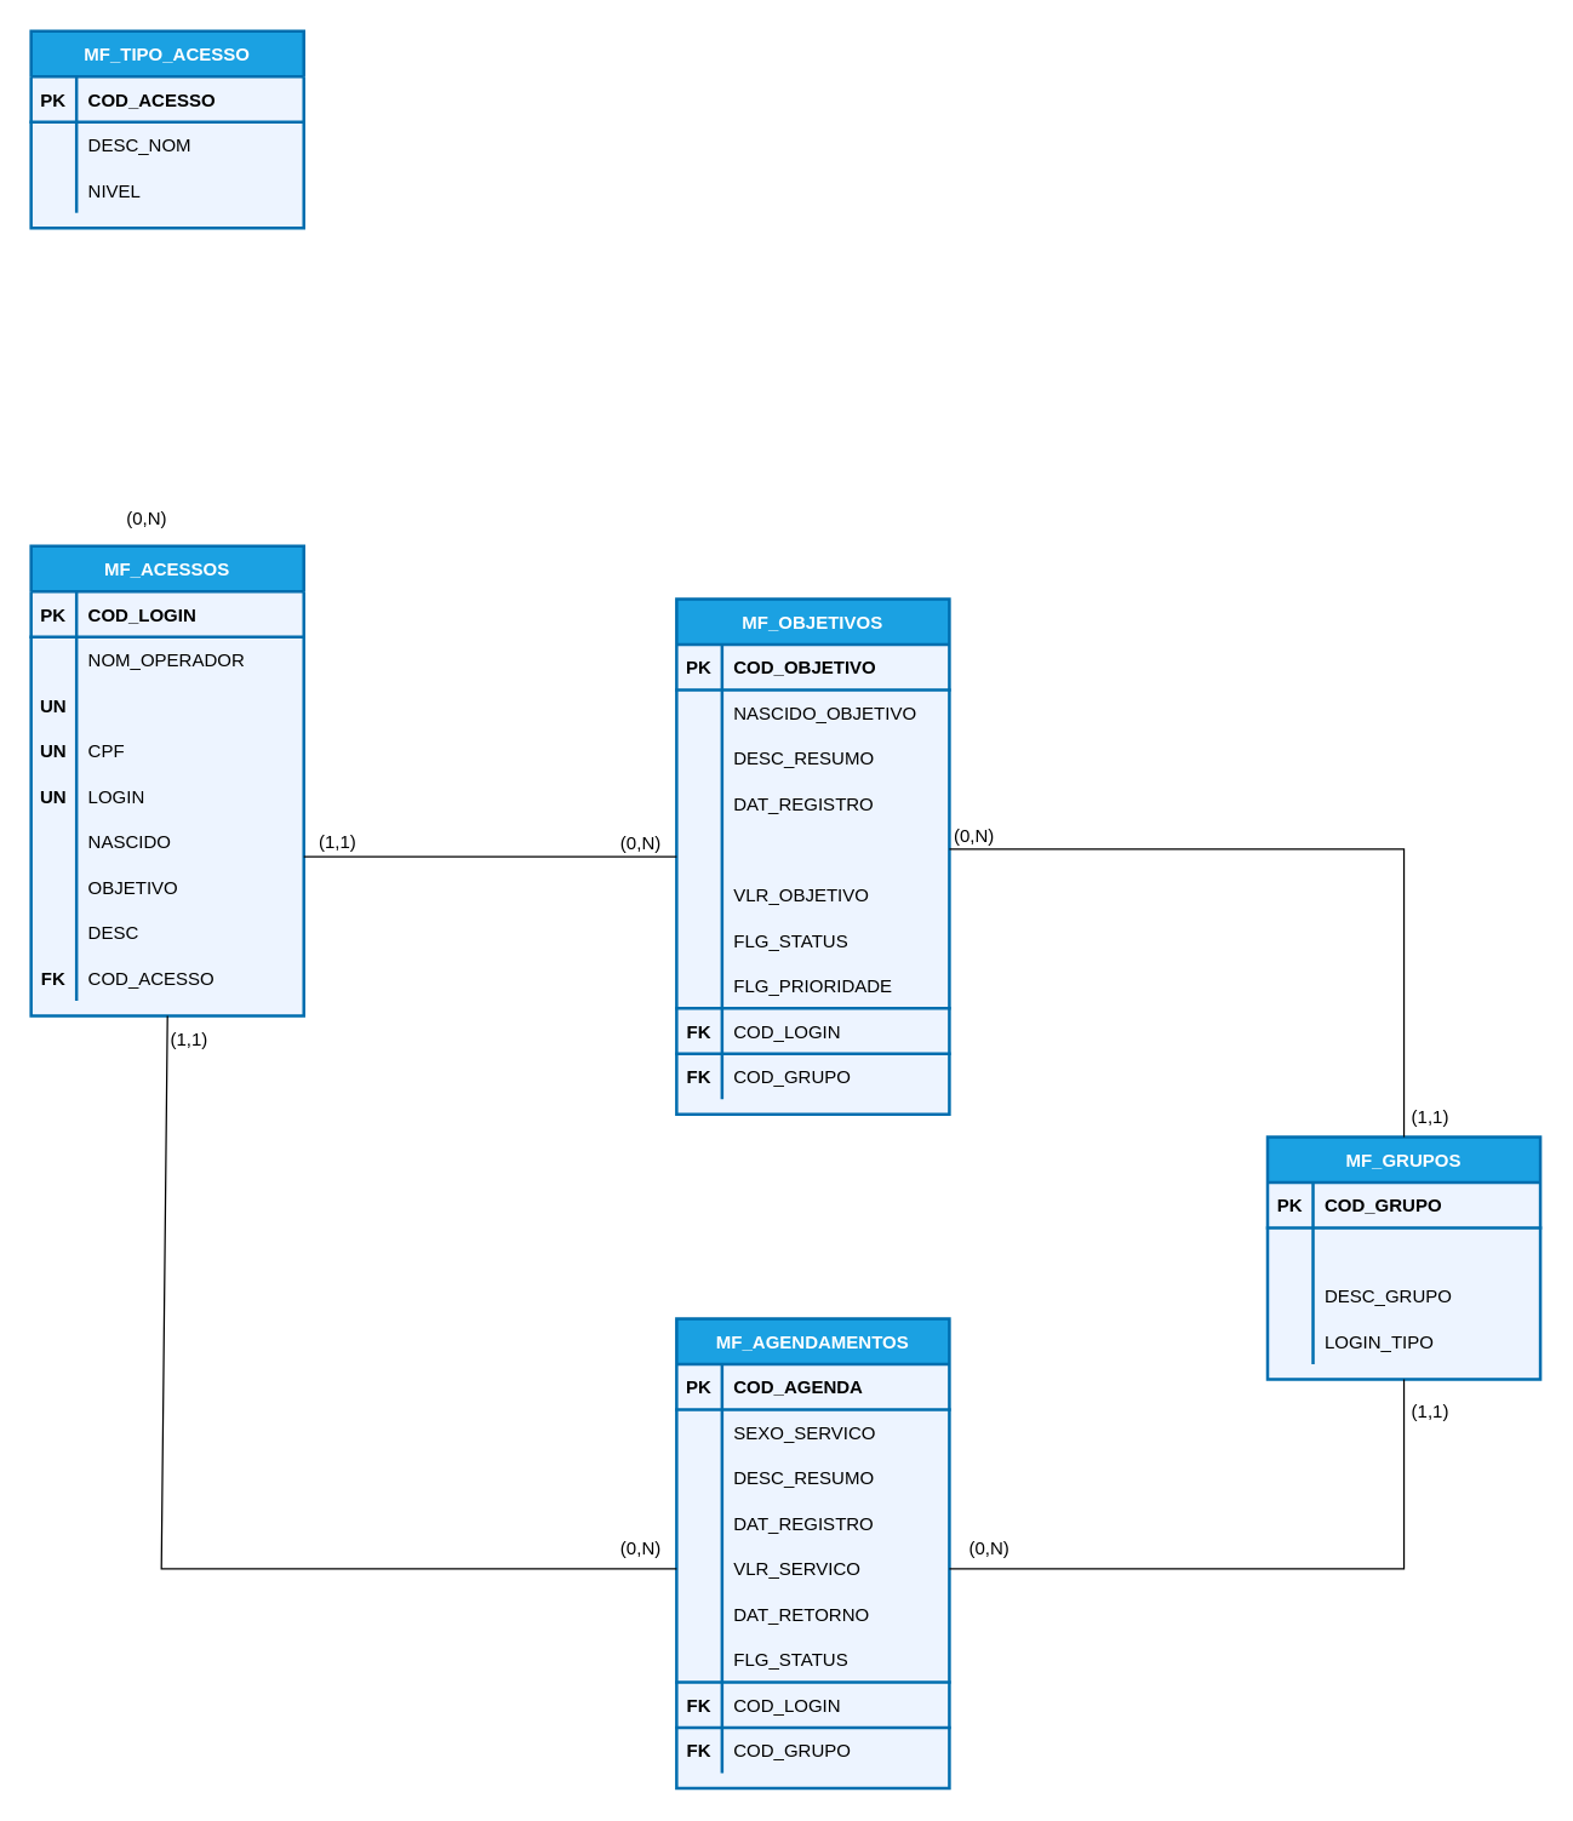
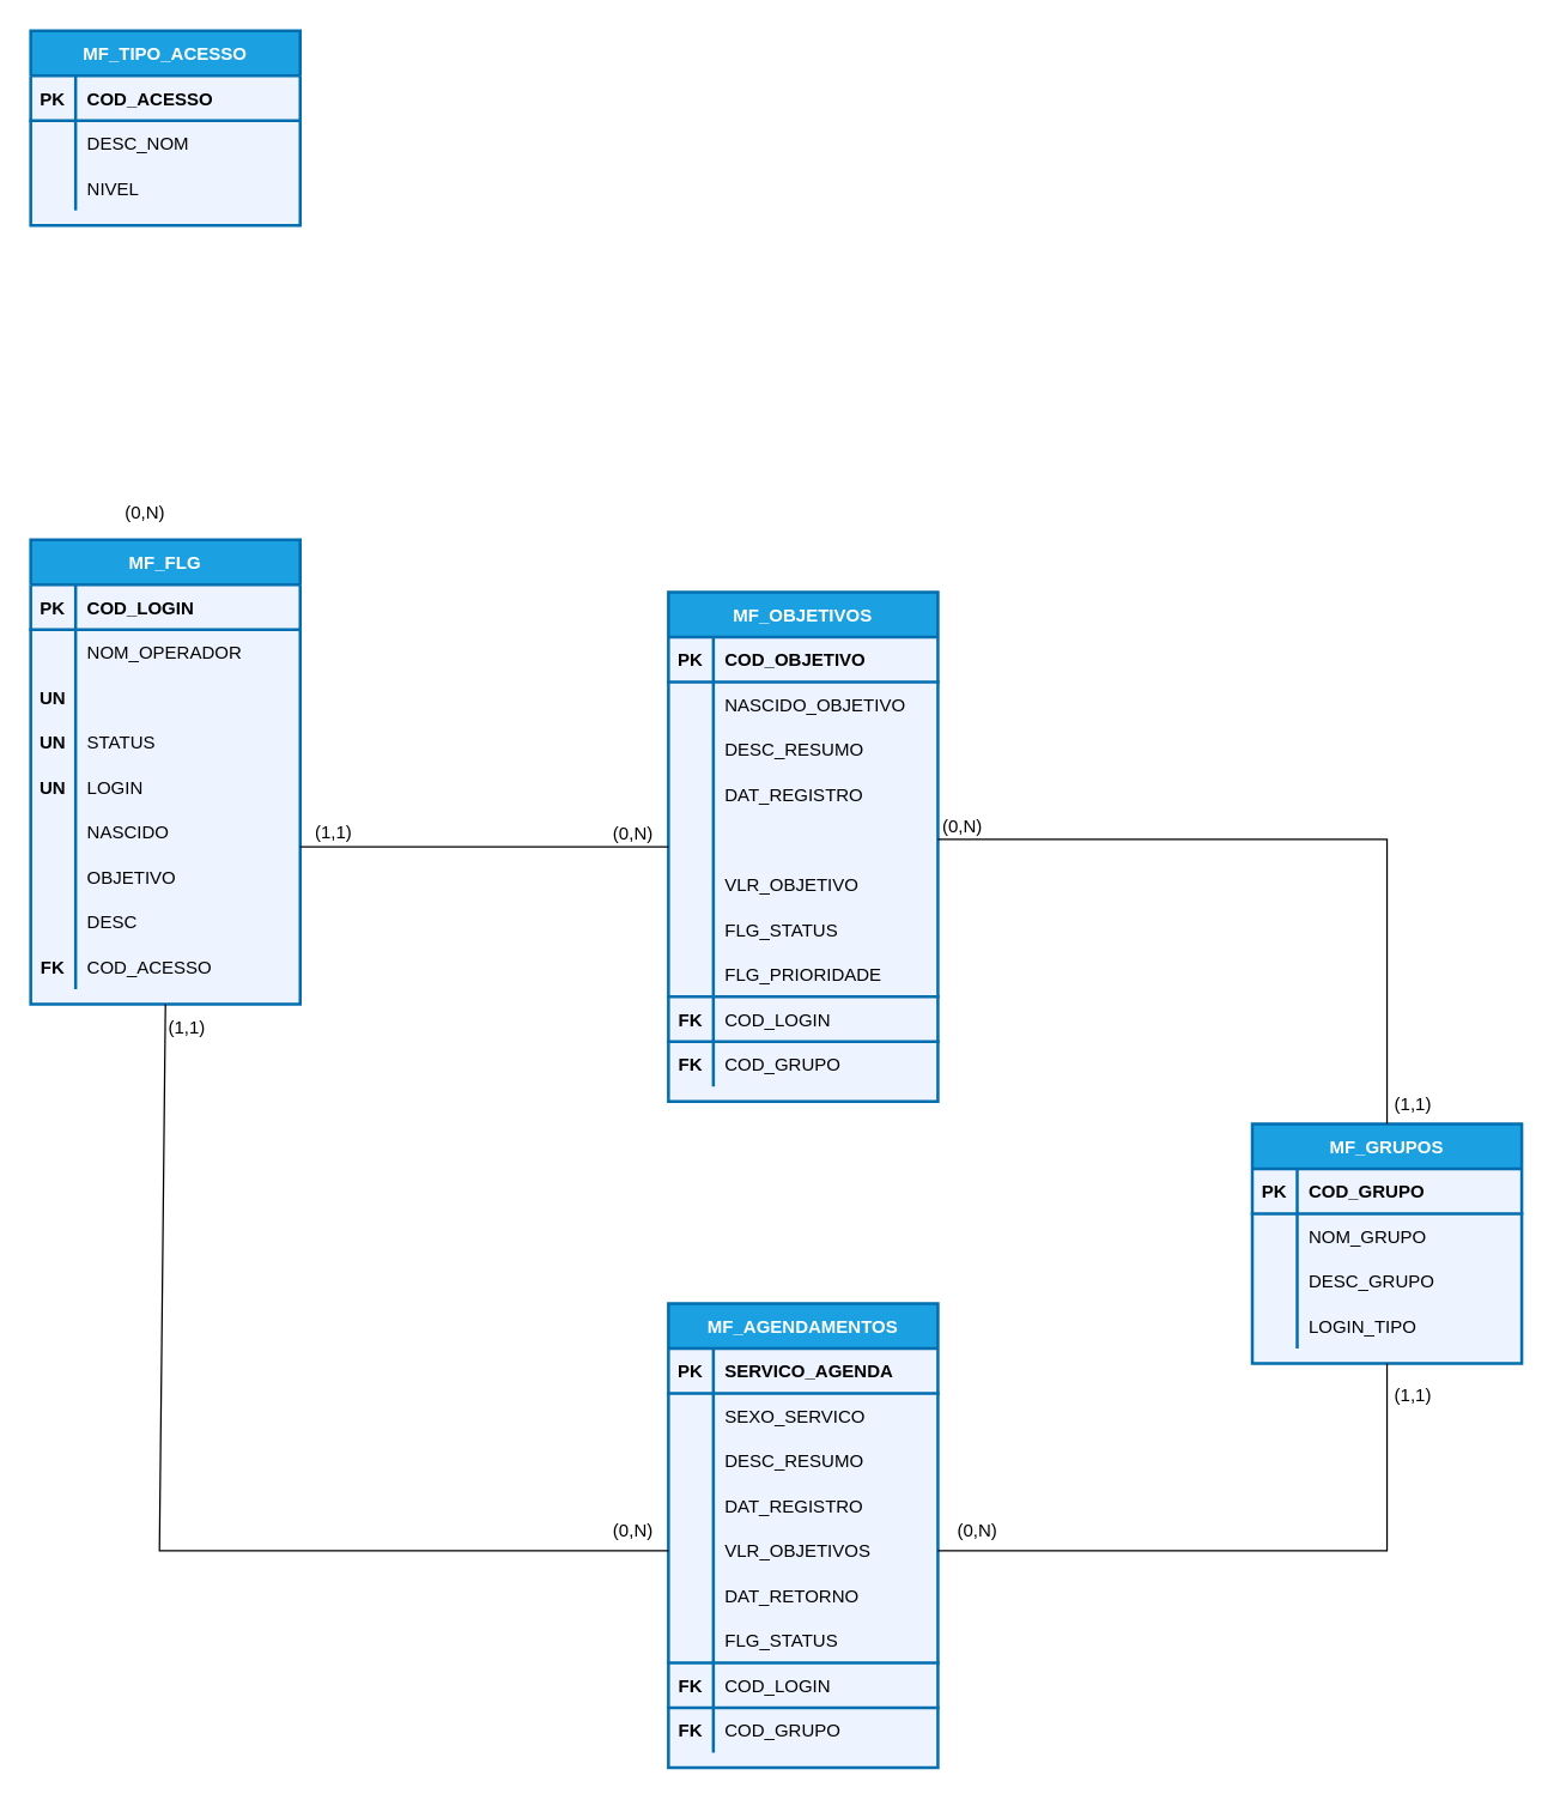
- <mxCell id="2" value="MF_ACESSOS" style="shape=table;startSize=30;container=1;collapsible=1;childLayout=tableLayout;fixedRows=1;rowLines=0;fontStyle=1;align=center;resizeLast=1;fillColor=#1ba1e2;fontColor=#ffffff;swimlaneFillColor=#EDF4FF;strokeWidth=2;strokeColor=#006EAF;" parent="1" vertex="1"><mxGeometry x="20" y="360" width="180" height="310" as="geometry" /></mxCell>
+ <mxCell id="2" value="MF_FLG" style="shape=table;startSize=30;container=1;collapsible=1;childLayout=tableLayout;fixedRows=1;rowLines=0;fontStyle=1;align=center;resizeLast=1;fillColor=#1ba1e2;fontColor=#ffffff;swimlaneFillColor=#EDF4FF;strokeWidth=2;strokeColor=#006EAF;" parent="1" vertex="1"><mxGeometry x="20" y="360" width="180" height="310" as="geometry" /></mxCell>
- <mxCell id="13" value="CPF" style="shape=partialRectangle;connectable=0;fillColor=none;top=0;left=0;bottom=0;right=0;align=left;spacingLeft=6;overflow=hidden;" parent="11" vertex="1"><mxGeometry x="30" width="150" height="30" as="geometry" /></mxCell>
+ <mxCell id="13" value="STATUS" style="shape=partialRectangle;connectable=0;fillColor=none;top=0;left=0;bottom=0;right=0;align=left;spacingLeft=6;overflow=hidden;" parent="11" vertex="1"><mxGeometry x="30" width="150" height="30" as="geometry" /></mxCell>
+ <mxCell id="65" value="NOM_GRUPO" style="shape=partialRectangle;connectable=0;fillColor=none;top=0;left=0;bottom=0;right=0;align=left;spacingLeft=6;overflow=hidden;" parent="63" vertex="1"><mxGeometry x="30" width="150" height="30" as="geometry" /></mxCell>
- <mxCell id="81" value="COD_AGENDA" style="shape=partialRectangle;connectable=0;fillColor=none;top=0;left=0;bottom=0;right=0;align=left;spacingLeft=6;fontStyle=1;overflow=hidden;" parent="79" vertex="1"><mxGeometry x="30" width="150" height="30" as="geometry" /></mxCell>
+ <mxCell id="81" value="SERVICO_AGENDA" style="shape=partialRectangle;connectable=0;fillColor=none;top=0;left=0;bottom=0;right=0;align=left;spacingLeft=6;fontStyle=1;overflow=hidden;" parent="79" vertex="1"><mxGeometry x="30" width="150" height="30" as="geometry" /></mxCell>
- <mxCell id="93" value="VLR_SERVICO" style="shape=partialRectangle;connectable=0;fillColor=none;top=0;left=0;bottom=0;right=0;align=left;spacingLeft=6;overflow=hidden;" parent="91" vertex="1"><mxGeometry x="30" width="150" height="30" as="geometry" /></mxCell>
+ <mxCell id="93" value="VLR_OBJETIVOS" style="shape=partialRectangle;connectable=0;fillColor=none;top=0;left=0;bottom=0;right=0;align=left;spacingLeft=6;overflow=hidden;" parent="91" vertex="1"><mxGeometry x="30" width="150" height="30" as="geometry" /></mxCell>
